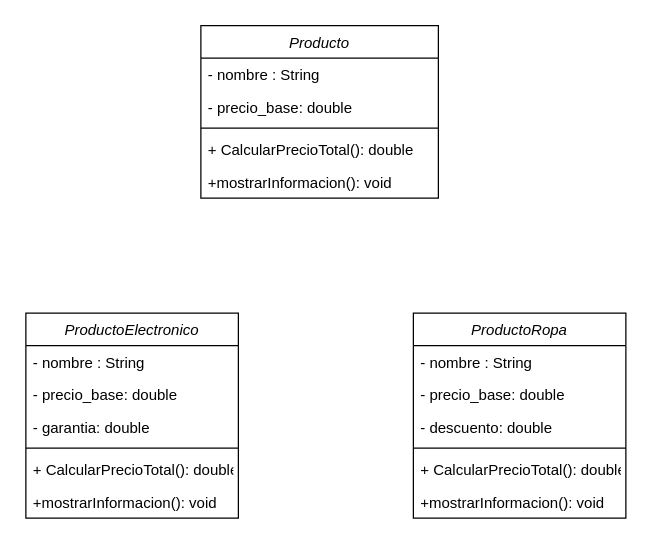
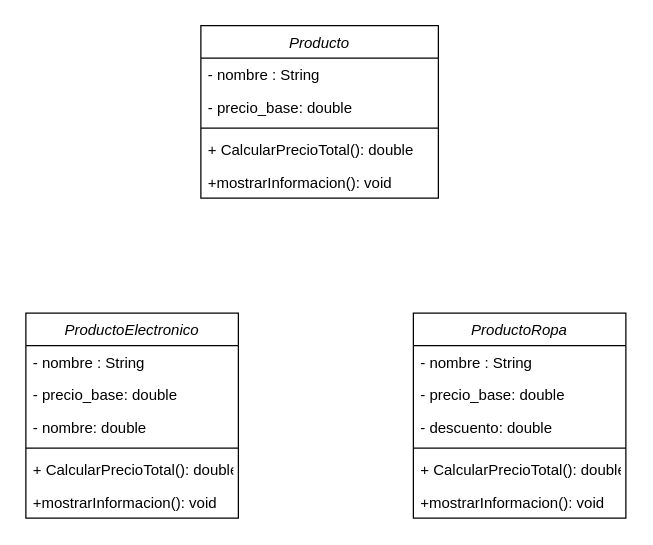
- <mxCell id="11" value="- garantia: double" style="text;align=left;verticalAlign=top;spacingLeft=4;spacingRight=4;overflow=hidden;rotatable=0;points=[[0,0.5],[1,0.5]];portConstraint=eastwest;rounded=0;shadow=0;html=0;" vertex="1" parent="8"><mxGeometry y="78" width="170" height="26" as="geometry" /></mxCell>
+ <mxCell id="11" value="- nombre: double" style="text;align=left;verticalAlign=top;spacingLeft=4;spacingRight=4;overflow=hidden;rotatable=0;points=[[0,0.5],[1,0.5]];portConstraint=eastwest;rounded=0;shadow=0;html=0;" vertex="1" parent="8"><mxGeometry y="78" width="170" height="26" as="geometry" /></mxCell>
